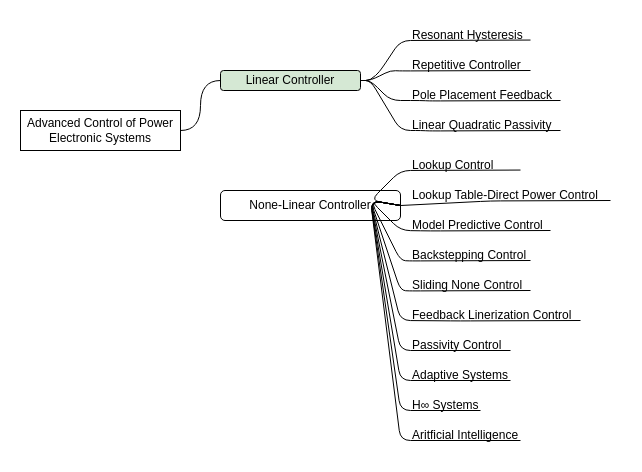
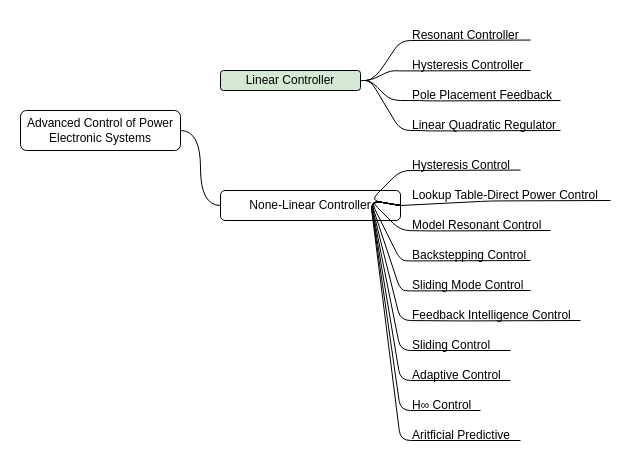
- <mxCell id="7" value="Resonant Hysteresis" style="text;html=1;align=left;verticalAlign=middle;resizable=0;points=[];autosize=1;strokeColor=none;fillColor=none;" vertex="1" parent="1"><mxGeometry x="410" y="20" width="130" height="30" as="geometry" /></mxCell>
+ <mxCell id="7" value="Resonant Controller" style="text;html=1;align=left;verticalAlign=middle;resizable=0;points=[];autosize=1;strokeColor=none;fillColor=none;" vertex="1" parent="1"><mxGeometry x="410" y="20" width="130" height="30" as="geometry" /></mxCell>
- <mxCell id="8" value="Repetitive Controller" style="text;html=1;align=left;verticalAlign=middle;resizable=0;points=[];autosize=1;strokeColor=none;fillColor=none;" vertex="1" parent="1"><mxGeometry x="410" y="50" width="130" height="30" as="geometry" /></mxCell>
+ <mxCell id="8" value="Hysteresis Controller" style="text;html=1;align=left;verticalAlign=middle;resizable=0;points=[];autosize=1;strokeColor=none;fillColor=none;" vertex="1" parent="1"><mxGeometry x="410" y="50" width="130" height="30" as="geometry" /></mxCell>
- <mxCell id="2" style="edgeStyle=orthogonalEdgeStyle;curved=1;rounded=1;html=1;exitX=1;exitY=0.5;exitDx=0;exitDy=0;entryX=0;entryY=0.5;entryDx=0;entryDy=0;strokeColor=default;fontFamily=M+1Code Nerd Font;endArrow=none;endFill=0;exitPerimeter=0;" edge="1" parent="1" source="3" target="4"><mxGeometry relative="1" as="geometry" /></mxCell>
- <mxCell id="10" value="Linear Quadratic Passivity" style="text;html=1;align=left;verticalAlign=middle;resizable=0;points=[];autosize=1;strokeColor=none;fillColor=none;" vertex="1" parent="1"><mxGeometry x="410" y="110" width="170" height="30" as="geometry" /></mxCell>
+ <mxCell id="10" value="Linear Quadratic Regulator" style="text;html=1;align=left;verticalAlign=middle;resizable=0;points=[];autosize=1;strokeColor=none;fillColor=none;" vertex="1" parent="1"><mxGeometry x="410" y="110" width="170" height="30" as="geometry" /></mxCell>
- <mxCell id="3" value="Advanced Control of Power Electronic Systems" style="whiteSpace=wrap;html=1;rounded=0;" vertex="1" parent="1"><mxGeometry x="20" y="110" width="160" height="40" as="geometry" /></mxCell>
+ <mxCell id="3" value="Advanced Control of Power Electronic Systems" style="rounded=1;whiteSpace=wrap;html=1;" vertex="1" parent="1"><mxGeometry x="20" y="110" width="160" height="40" as="geometry" /></mxCell>
- <mxCell id="11" value="Lookup Control" style="text;html=1;align=left;verticalAlign=middle;resizable=0;points=[];autosize=1;strokeColor=none;fillColor=none;" vertex="1" parent="1"><mxGeometry x="410" y="150" width="120" height="30" as="geometry" /></mxCell>
+ <mxCell id="11" value="Hysteresis Control" style="text;html=1;align=left;verticalAlign=middle;resizable=0;points=[];autosize=1;strokeColor=none;fillColor=none;" vertex="1" parent="1"><mxGeometry x="410" y="150" width="120" height="30" as="geometry" /></mxCell>
+ <mxCell id="5" style="edgeStyle=orthogonalEdgeStyle;curved=1;rounded=1;html=1;entryX=1;entryY=0.5;entryDx=0;entryDy=0;strokeColor=default;fontFamily=M+1Code Nerd Font;endArrow=none;endFill=0;" edge="1" parent="1" source="6" target="3"><mxGeometry relative="1" as="geometry" /></mxCell>
- <mxCell id="13" value="Model Predictive Control" style="text;html=1;align=left;verticalAlign=middle;resizable=0;points=[];autosize=1;strokeColor=none;fillColor=none;" vertex="1" parent="1"><mxGeometry x="410" y="210" width="150" height="30" as="geometry" /></mxCell>
+ <mxCell id="13" value="Model Resonant Control" style="text;html=1;align=left;verticalAlign=middle;resizable=0;points=[];autosize=1;strokeColor=none;fillColor=none;" vertex="1" parent="1"><mxGeometry x="410" y="210" width="150" height="30" as="geometry" /></mxCell>
- <mxCell id="15" value="Sliding None Control" style="text;html=1;align=left;verticalAlign=middle;resizable=0;points=[];autosize=1;strokeColor=none;fillColor=none;" vertex="1" parent="1"><mxGeometry x="410" y="270" width="130" height="30" as="geometry" /></mxCell>
+ <mxCell id="15" value="Sliding Mode Control" style="text;html=1;align=left;verticalAlign=middle;resizable=0;points=[];autosize=1;strokeColor=none;fillColor=none;" vertex="1" parent="1"><mxGeometry x="410" y="270" width="130" height="30" as="geometry" /></mxCell>
- <mxCell id="16" value="Feedback Linerization Control" style="text;html=1;align=left;verticalAlign=middle;resizable=0;points=[];autosize=1;strokeColor=none;fillColor=none;" vertex="1" parent="1"><mxGeometry x="410" y="300" width="180" height="30" as="geometry" /></mxCell>
+ <mxCell id="16" value="Feedback Intelligence Control" style="text;html=1;align=left;verticalAlign=middle;resizable=0;points=[];autosize=1;strokeColor=none;fillColor=none;" vertex="1" parent="1"><mxGeometry x="410" y="300" width="180" height="30" as="geometry" /></mxCell>
- <mxCell id="17" value="Passivity Control" style="text;html=1;align=left;verticalAlign=middle;resizable=0;points=[];autosize=1;strokeColor=none;fillColor=none;" vertex="1" parent="1"><mxGeometry x="410" y="330" width="110" height="30" as="geometry" /></mxCell>
+ <mxCell id="17" value="Sliding Control" style="text;html=1;align=left;verticalAlign=middle;resizable=0;points=[];autosize=1;strokeColor=none;fillColor=none;" vertex="1" parent="1"><mxGeometry x="410" y="330" width="110" height="30" as="geometry" /></mxCell>
- <mxCell id="18" value="Adaptive Systems" style="text;html=1;align=left;verticalAlign=middle;resizable=0;points=[];autosize=1;strokeColor=none;fillColor=none;" vertex="1" parent="1"><mxGeometry x="410" y="360" width="110" height="30" as="geometry" /></mxCell>
+ <mxCell id="18" value="Adaptive Control" style="text;html=1;align=left;verticalAlign=middle;resizable=0;points=[];autosize=1;strokeColor=none;fillColor=none;" vertex="1" parent="1"><mxGeometry x="410" y="360" width="110" height="30" as="geometry" /></mxCell>
- <mxCell id="19" value="H∞ Systems" style="text;html=1;align=left;verticalAlign=middle;resizable=0;points=[];autosize=1;strokeColor=none;fillColor=none;" vertex="1" parent="1"><mxGeometry x="410" y="390" width="80" height="30" as="geometry" /></mxCell>
+ <mxCell id="19" value="H∞ Control" style="text;html=1;align=left;verticalAlign=middle;resizable=0;points=[];autosize=1;strokeColor=none;fillColor=none;" vertex="1" parent="1"><mxGeometry x="410" y="390" width="80" height="30" as="geometry" /></mxCell>
- <mxCell id="20" value="Aritficial Intelligence" style="text;html=1;align=left;verticalAlign=middle;resizable=0;points=[];autosize=1;strokeColor=none;fillColor=none;" vertex="1" parent="1"><mxGeometry x="410" y="420" width="130" height="30" as="geometry" /></mxCell>
+ <mxCell id="20" value="Aritficial Predictive" style="text;html=1;align=left;verticalAlign=middle;resizable=0;points=[];autosize=1;strokeColor=none;fillColor=none;" vertex="1" parent="1"><mxGeometry x="410" y="420" width="130" height="30" as="geometry" /></mxCell>
